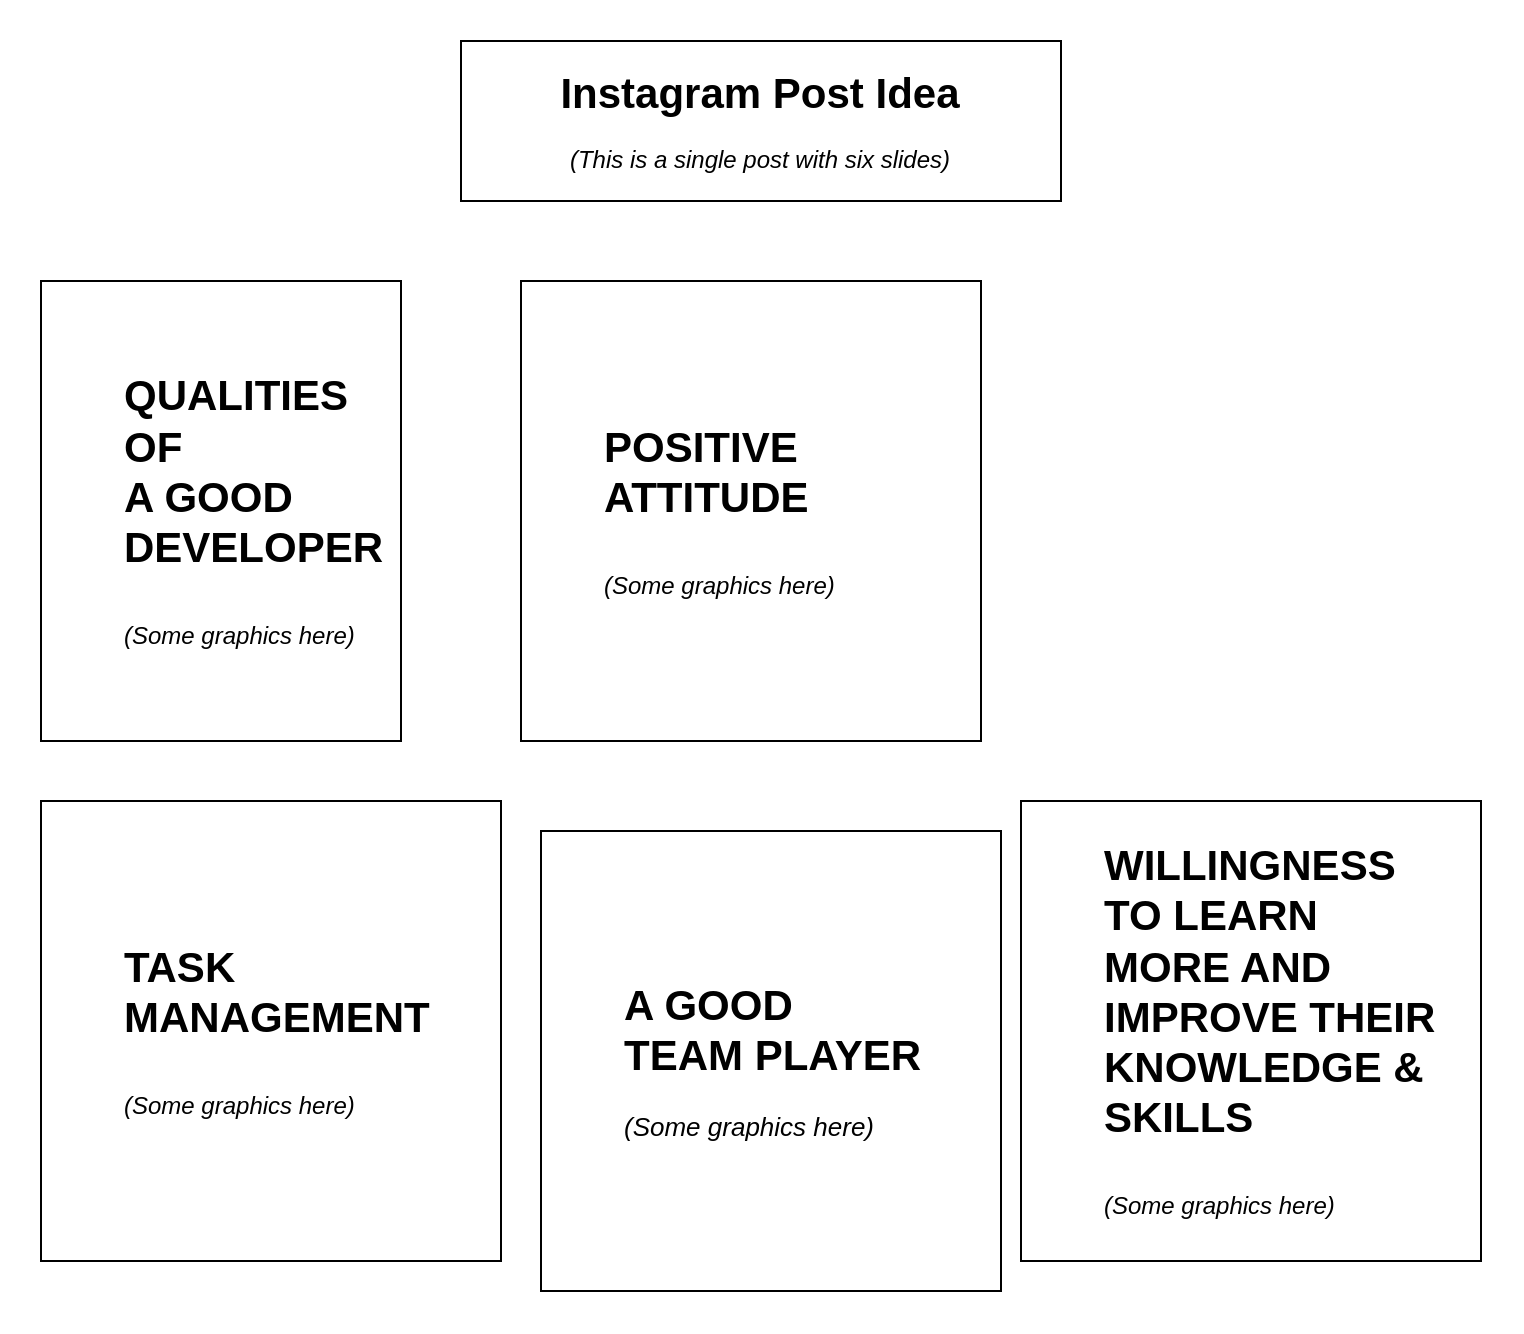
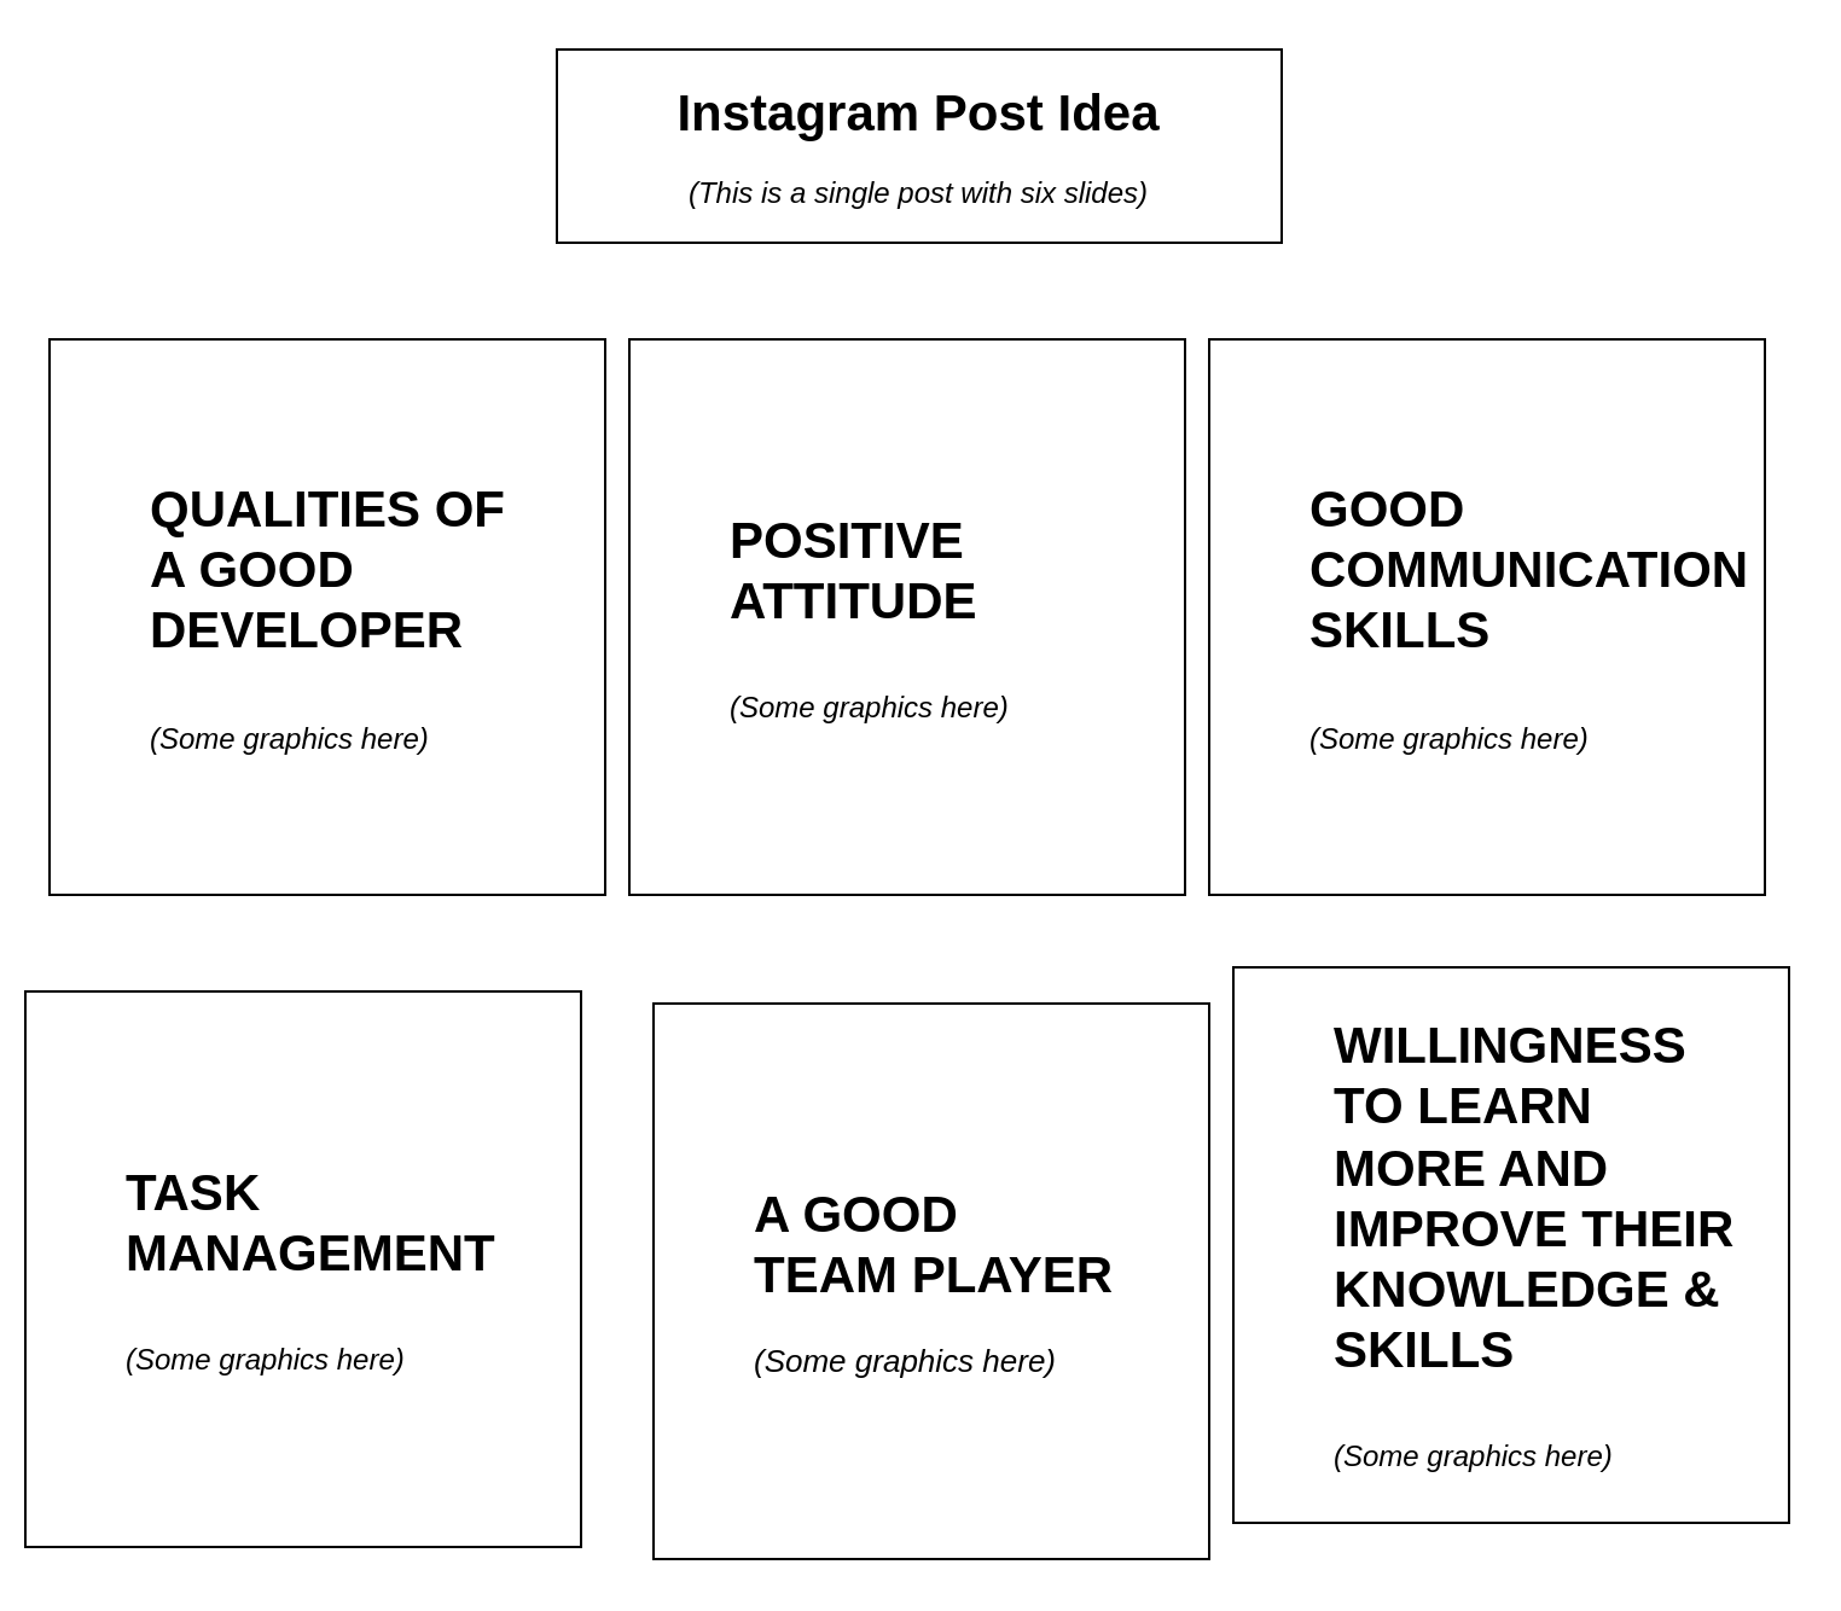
- <mxCell id="2" value="&lt;blockquote style=&quot;margin: 0 0 0 40px ; border: none ; padding: 0px&quot;&gt;&lt;font style=&quot;font-size: 21px&quot;&gt;&lt;b&gt;QUALITIES OF &lt;/b&gt;&lt;/font&gt;&lt;div style=&quot;font-size: 21px&quot;&gt;&lt;font style=&quot;font-size: 21px&quot;&gt;&lt;b&gt;A GOOD&amp;nbsp;&lt;/b&gt;&lt;/font&gt;&lt;/div&gt;&lt;div style=&quot;font-size: 21px&quot;&gt;&lt;font style=&quot;font-size: 21px&quot;&gt;&lt;b&gt;DEVELOPER&lt;/b&gt;&lt;/font&gt;&lt;/div&gt;&lt;div style=&quot;font-size: 21px&quot;&gt;&lt;font style=&quot;font-size: 21px&quot;&gt;&lt;b&gt;&lt;br&gt;&lt;/b&gt;&lt;/font&gt;&lt;/div&gt;&lt;div&gt;&lt;i&gt;&lt;font style=&quot;font-size: 12px&quot;&gt;(Some graphics here)&lt;/font&gt;&lt;/i&gt;&lt;/div&gt;&lt;/blockquote&gt;" style="whiteSpace=wrap;html=1;aspect=fixed;align=left;" vertex="1" parent="1"><mxGeometry x="20" y="140" width="180" height="230" as="geometry" /></mxCell>
+ <mxCell id="2" value="&lt;blockquote style=&quot;margin: 0 0 0 40px ; border: none ; padding: 0px&quot;&gt;&lt;font style=&quot;font-size: 21px&quot;&gt;&lt;b&gt;QUALITIES OF &lt;/b&gt;&lt;/font&gt;&lt;div style=&quot;font-size: 21px&quot;&gt;&lt;font style=&quot;font-size: 21px&quot;&gt;&lt;b&gt;A GOOD&amp;nbsp;&lt;/b&gt;&lt;/font&gt;&lt;/div&gt;&lt;div style=&quot;font-size: 21px&quot;&gt;&lt;font style=&quot;font-size: 21px&quot;&gt;&lt;b&gt;DEVELOPER&lt;/b&gt;&lt;/font&gt;&lt;/div&gt;&lt;div style=&quot;font-size: 21px&quot;&gt;&lt;font style=&quot;font-size: 21px&quot;&gt;&lt;b&gt;&lt;br&gt;&lt;/b&gt;&lt;/font&gt;&lt;/div&gt;&lt;div&gt;&lt;i&gt;&lt;font style=&quot;font-size: 12px&quot;&gt;(Some graphics here)&lt;/font&gt;&lt;/i&gt;&lt;/div&gt;&lt;/blockquote&gt;" style="whiteSpace=wrap;html=1;aspect=fixed;align=left;" vertex="1" parent="1"><mxGeometry x="20" y="140" width="230" height="230" as="geometry" /></mxCell>
+ <mxCell id="4" value="&lt;blockquote style=&quot;margin: 0 0 0 40px ; border: none ; padding: 0px&quot;&gt;&lt;span style=&quot;font-size: 21px&quot;&gt;&lt;b&gt;GOOD&amp;nbsp;&lt;/b&gt;&lt;/span&gt;&lt;/blockquote&gt;&lt;blockquote style=&quot;margin: 0 0 0 40px ; border: none ; padding: 0px&quot;&gt;&lt;span style=&quot;font-size: 21px&quot;&gt;&lt;b&gt;COMMUNICATION&lt;/b&gt;&lt;/span&gt;&lt;/blockquote&gt;&lt;blockquote style=&quot;margin: 0 0 0 40px ; border: none ; padding: 0px&quot;&gt;&lt;span style=&quot;font-size: 21px&quot;&gt;&lt;b&gt;SKILLS&lt;/b&gt;&lt;/span&gt;&lt;/blockquote&gt;&lt;blockquote style=&quot;margin: 0 0 0 40px ; border: none ; padding: 0px&quot;&gt;&lt;span style=&quot;font-size: 21px&quot;&gt;&lt;b&gt;&lt;br&gt;&lt;/b&gt;&lt;/span&gt;&lt;/blockquote&gt;&lt;blockquote style=&quot;margin: 0 0 0 40px ; border: none ; padding: 0px&quot;&gt;&lt;font style=&quot;font-size: 12px&quot;&gt;&lt;i&gt;(Some graphics here)&lt;/i&gt;&lt;/font&gt;&lt;/blockquote&gt;" style="whiteSpace=wrap;html=1;aspect=fixed;align=left;" vertex="1" parent="1"><mxGeometry x="500" y="140" width="230" height="230" as="geometry" /></mxCell>
- <mxCell id="5" value="&lt;blockquote style=&quot;margin: 0 0 0 40px ; border: none ; padding: 0px&quot;&gt;&lt;span style=&quot;font-size: 21px&quot;&gt;&lt;b&gt;TASK MANAGEMENT&lt;/b&gt;&lt;/span&gt;&lt;/blockquote&gt;&lt;blockquote style=&quot;margin: 0 0 0 40px ; border: none ; padding: 0px&quot;&gt;&lt;span style=&quot;font-size: 21px&quot;&gt;&lt;b&gt;&lt;br&gt;&lt;/b&gt;&lt;/span&gt;&lt;/blockquote&gt;&lt;blockquote style=&quot;margin: 0 0 0 40px ; border: none ; padding: 0px&quot;&gt;&lt;font style=&quot;font-size: 12px&quot;&gt;&lt;i&gt;(Some graphics here)&lt;/i&gt;&lt;/font&gt;&lt;/blockquote&gt;" style="whiteSpace=wrap;html=1;aspect=fixed;align=left;" vertex="1" parent="1"><mxGeometry x="20" y="400" width="230" height="230" as="geometry" /></mxCell>
+ <mxCell id="5" value="&lt;blockquote style=&quot;margin: 0 0 0 40px ; border: none ; padding: 0px&quot;&gt;&lt;span style=&quot;font-size: 21px&quot;&gt;&lt;b&gt;TASK MANAGEMENT&lt;/b&gt;&lt;/span&gt;&lt;/blockquote&gt;&lt;blockquote style=&quot;margin: 0 0 0 40px ; border: none ; padding: 0px&quot;&gt;&lt;span style=&quot;font-size: 21px&quot;&gt;&lt;b&gt;&lt;br&gt;&lt;/b&gt;&lt;/span&gt;&lt;/blockquote&gt;&lt;blockquote style=&quot;margin: 0 0 0 40px ; border: none ; padding: 0px&quot;&gt;&lt;font style=&quot;font-size: 12px&quot;&gt;&lt;i&gt;(Some graphics here)&lt;/i&gt;&lt;/font&gt;&lt;/blockquote&gt;" style="whiteSpace=wrap;html=1;aspect=fixed;align=left;" vertex="1" parent="1"><mxGeometry x="10" y="410" width="230" height="230" as="geometry" /></mxCell>
